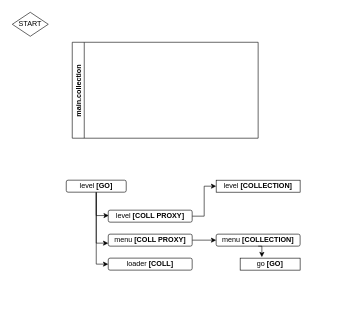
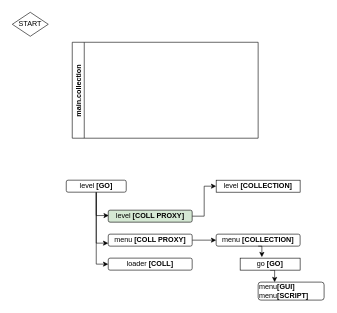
- <mxCell id="8" value="level &lt;b&gt;[COLL PROXY]&lt;/b&gt;" style="whiteSpace=wrap;html=1;rounded=1;" parent="1" vertex="1"><mxGeometry x="180" y="350" width="140" height="20" as="geometry" /></mxCell>
+ <mxCell id="8" value="level &lt;b&gt;[COLL PROXY]&lt;/b&gt;" style="whiteSpace=wrap;html=1;rounded=1;fillColor=#d5e8d4;" parent="1" vertex="1"><mxGeometry x="180" y="350" width="140" height="20" as="geometry" /></mxCell>
+ <mxCell id="15" style="edgeStyle=orthogonalEdgeStyle;rounded=0;orthogonalLoop=1;jettySize=auto;html=1;exitX=0.5;exitY=1;exitDx=0;exitDy=0;entryX=0.25;entryY=0;entryDx=0;entryDy=0;" edge="1" parent="1" source="16" target="18"><mxGeometry relative="1" as="geometry" /></mxCell>
+ <mxCell id="18" value="&lt;div align=&quot;left&quot;&gt;menu&lt;b&gt;[GUI]&lt;/b&gt;&lt;/div&gt;&lt;div align=&quot;left&quot;&gt;menu&lt;b&gt;[SCRIPT]&lt;span style=&quot;white-space: pre;&quot;&gt;&#09;&lt;/span&gt;&lt;/b&gt;&lt;/div&gt;" style="whiteSpace=wrap;html=1;align=left;rounded=1;" vertex="1" parent="1"><mxGeometry x="430" y="470" width="110" height="30" as="geometry" /></mxCell>
